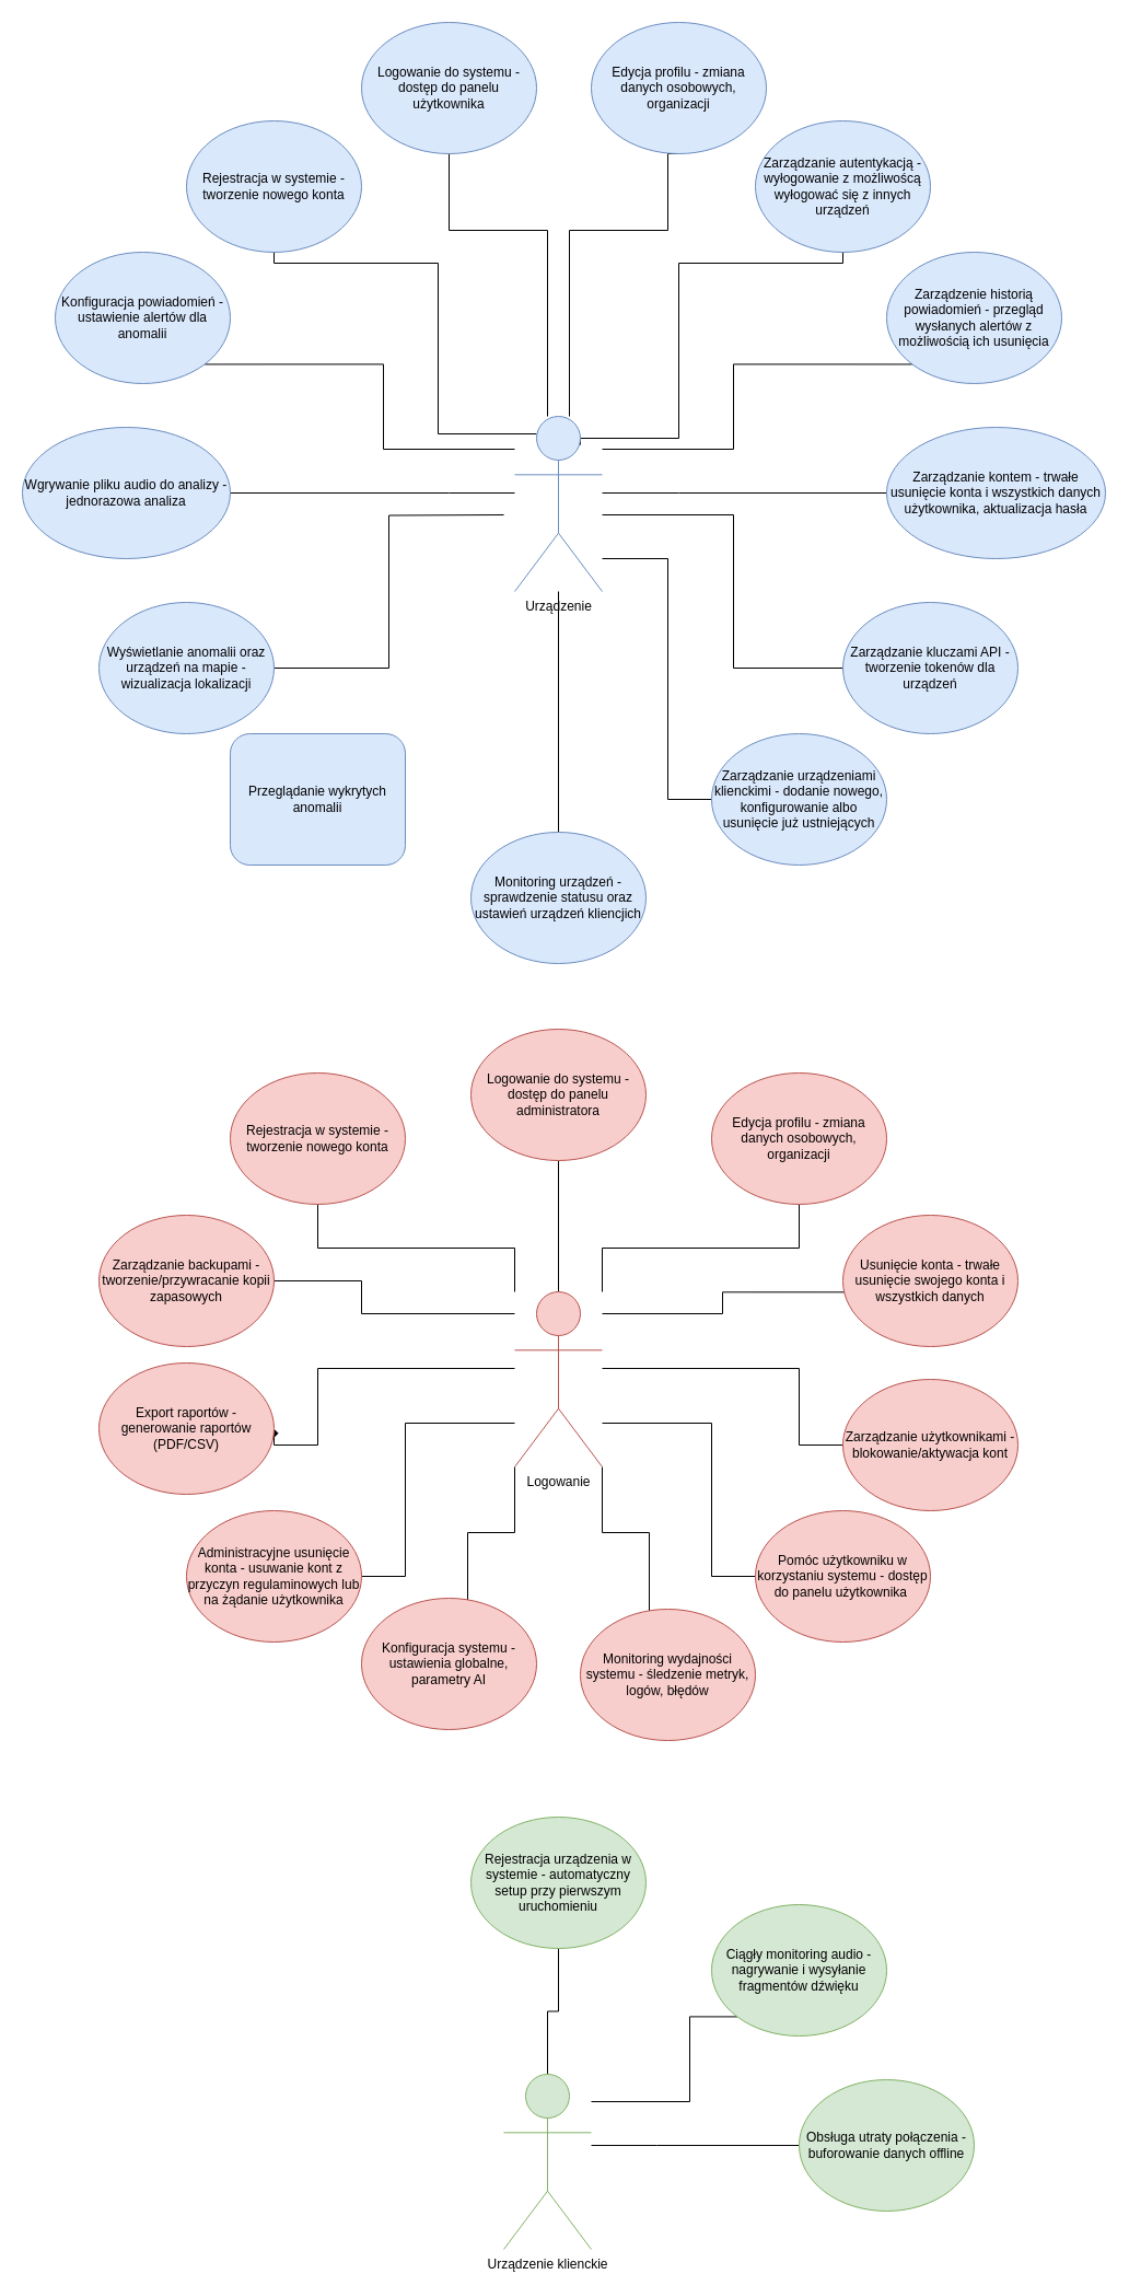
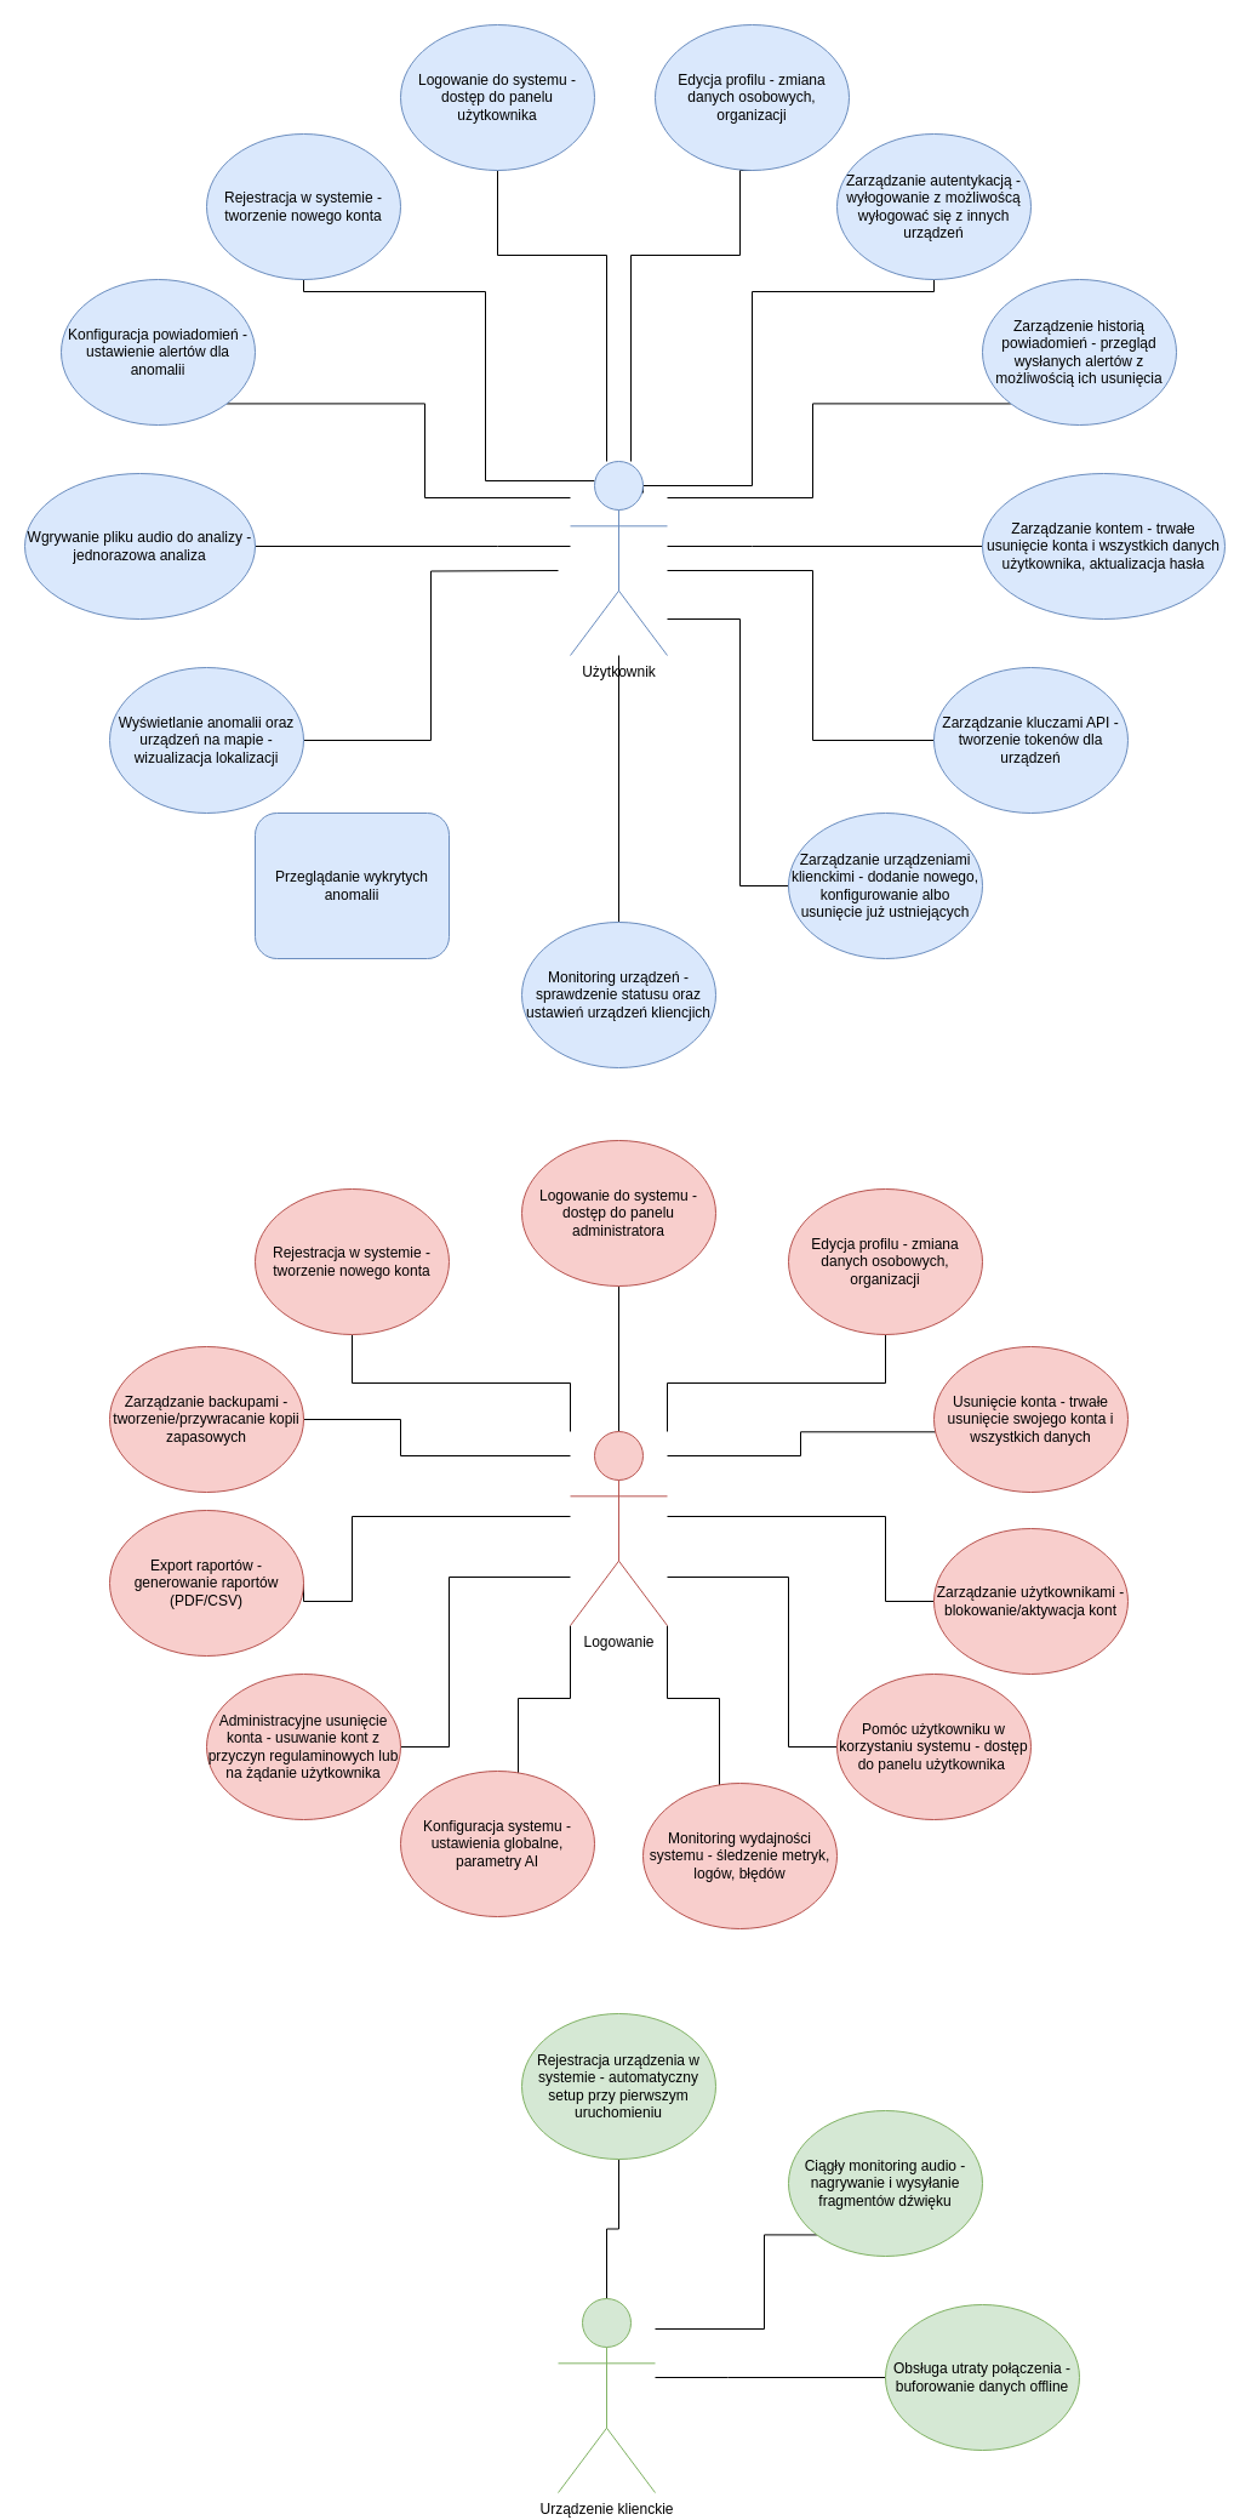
- <mxCell id="34" value="Urządzenie" style="shape=umlActor;verticalLabelPosition=bottom;verticalAlign=top;html=1;outlineConnect=0;fillColor=#dae8fc;strokeColor=#6c8ebf;" vertex="1" parent="1"><mxGeometry x="470" y="380" width="80" height="160" as="geometry" /></mxCell>
+ <mxCell id="34" value="Użytkownik" style="shape=umlActor;verticalLabelPosition=bottom;verticalAlign=top;html=1;outlineConnect=0;fillColor=#dae8fc;strokeColor=#6c8ebf;" vertex="1" parent="1"><mxGeometry x="470" y="380" width="80" height="160" as="geometry" /></mxCell>
- <mxCell id="5" style="edgeStyle=orthogonalEdgeStyle;rounded=0;orthogonalLoop=1;jettySize=auto;html=1;entryX=1;entryY=0.5;entryDx=0;entryDy=0;endArrow=diamond;startFill=0;" edge="1" parent="1" source="13" target="21"><mxGeometry relative="1" as="geometry"><mxPoint x="480" y="1240" as="sourcePoint" /><Array as="points"><mxPoint x="290" y="1250" /><mxPoint x="290" y="1320" /></Array></mxGeometry></mxCell>
+ <mxCell id="5" style="edgeStyle=orthogonalEdgeStyle;rounded=0;orthogonalLoop=1;jettySize=auto;html=1;entryX=1;entryY=0.5;entryDx=0;entryDy=0;endArrow=none;startFill=0;" edge="1" parent="1" source="13" target="21"><mxGeometry relative="1" as="geometry"><mxPoint x="480" y="1240" as="sourcePoint" /><Array as="points"><mxPoint x="290" y="1250" /><mxPoint x="290" y="1320" /></Array></mxGeometry></mxCell>
